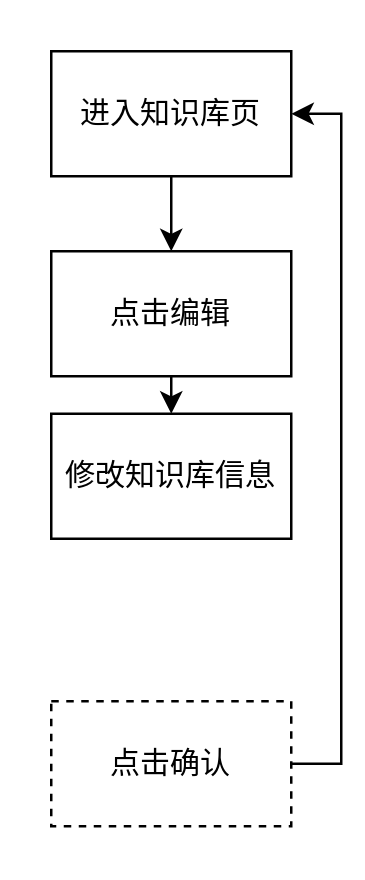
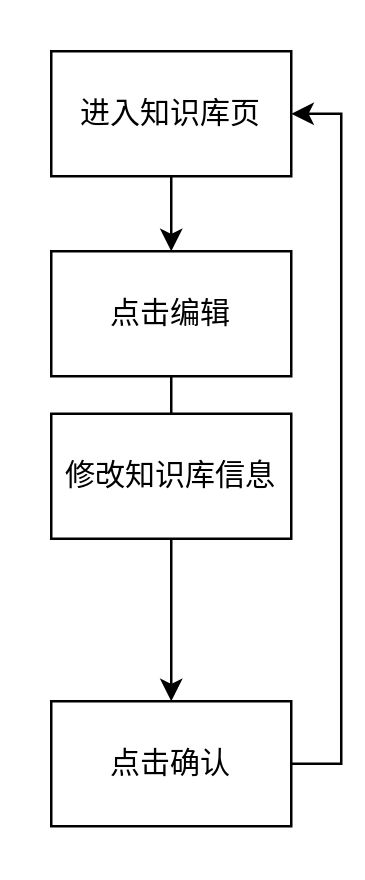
- <mxCell id="4" style="edgeStyle=orthogonalEdgeStyle;rounded=0;orthogonalLoop=1;jettySize=auto;html=1;exitX=0.5;exitY=1;exitDx=0;exitDy=0;entryX=0.5;entryY=0;entryDx=0;entryDy=0;" edge="1" parent="1" source="5" target="7"><mxGeometry relative="1" as="geometry" /></mxCell>
+ <mxCell id="4" style="edgeStyle=orthogonalEdgeStyle;rounded=0;orthogonalLoop=1;jettySize=auto;html=1;exitX=0.5;exitY=1;exitDx=0;exitDy=0;entryX=0.5;entryY=0;entryDx=0;entryDy=0;endArrow=none;" edge="1" parent="1" source="5" target="7"><mxGeometry relative="1" as="geometry" /></mxCell>
+ <mxCell id="6" style="edgeStyle=orthogonalEdgeStyle;rounded=0;orthogonalLoop=1;jettySize=auto;html=1;exitX=0.5;exitY=1;exitDx=0;exitDy=0;entryX=0.5;entryY=0;entryDx=0;entryDy=0;" edge="1" parent="1" source="7" target="9"><mxGeometry relative="1" as="geometry" /></mxCell>
- <mxCell id="9" value="点击确认" style="rounded=0;whiteSpace=wrap;html=1;dashed=1;" vertex="1" parent="1"><mxGeometry x="20" y="280" width="96" height="50" as="geometry" /></mxCell>
+ <mxCell id="9" value="点击确认" style="rounded=0;whiteSpace=wrap;html=1;" vertex="1" parent="1"><mxGeometry x="20" y="280" width="96" height="50" as="geometry" /></mxCell>
